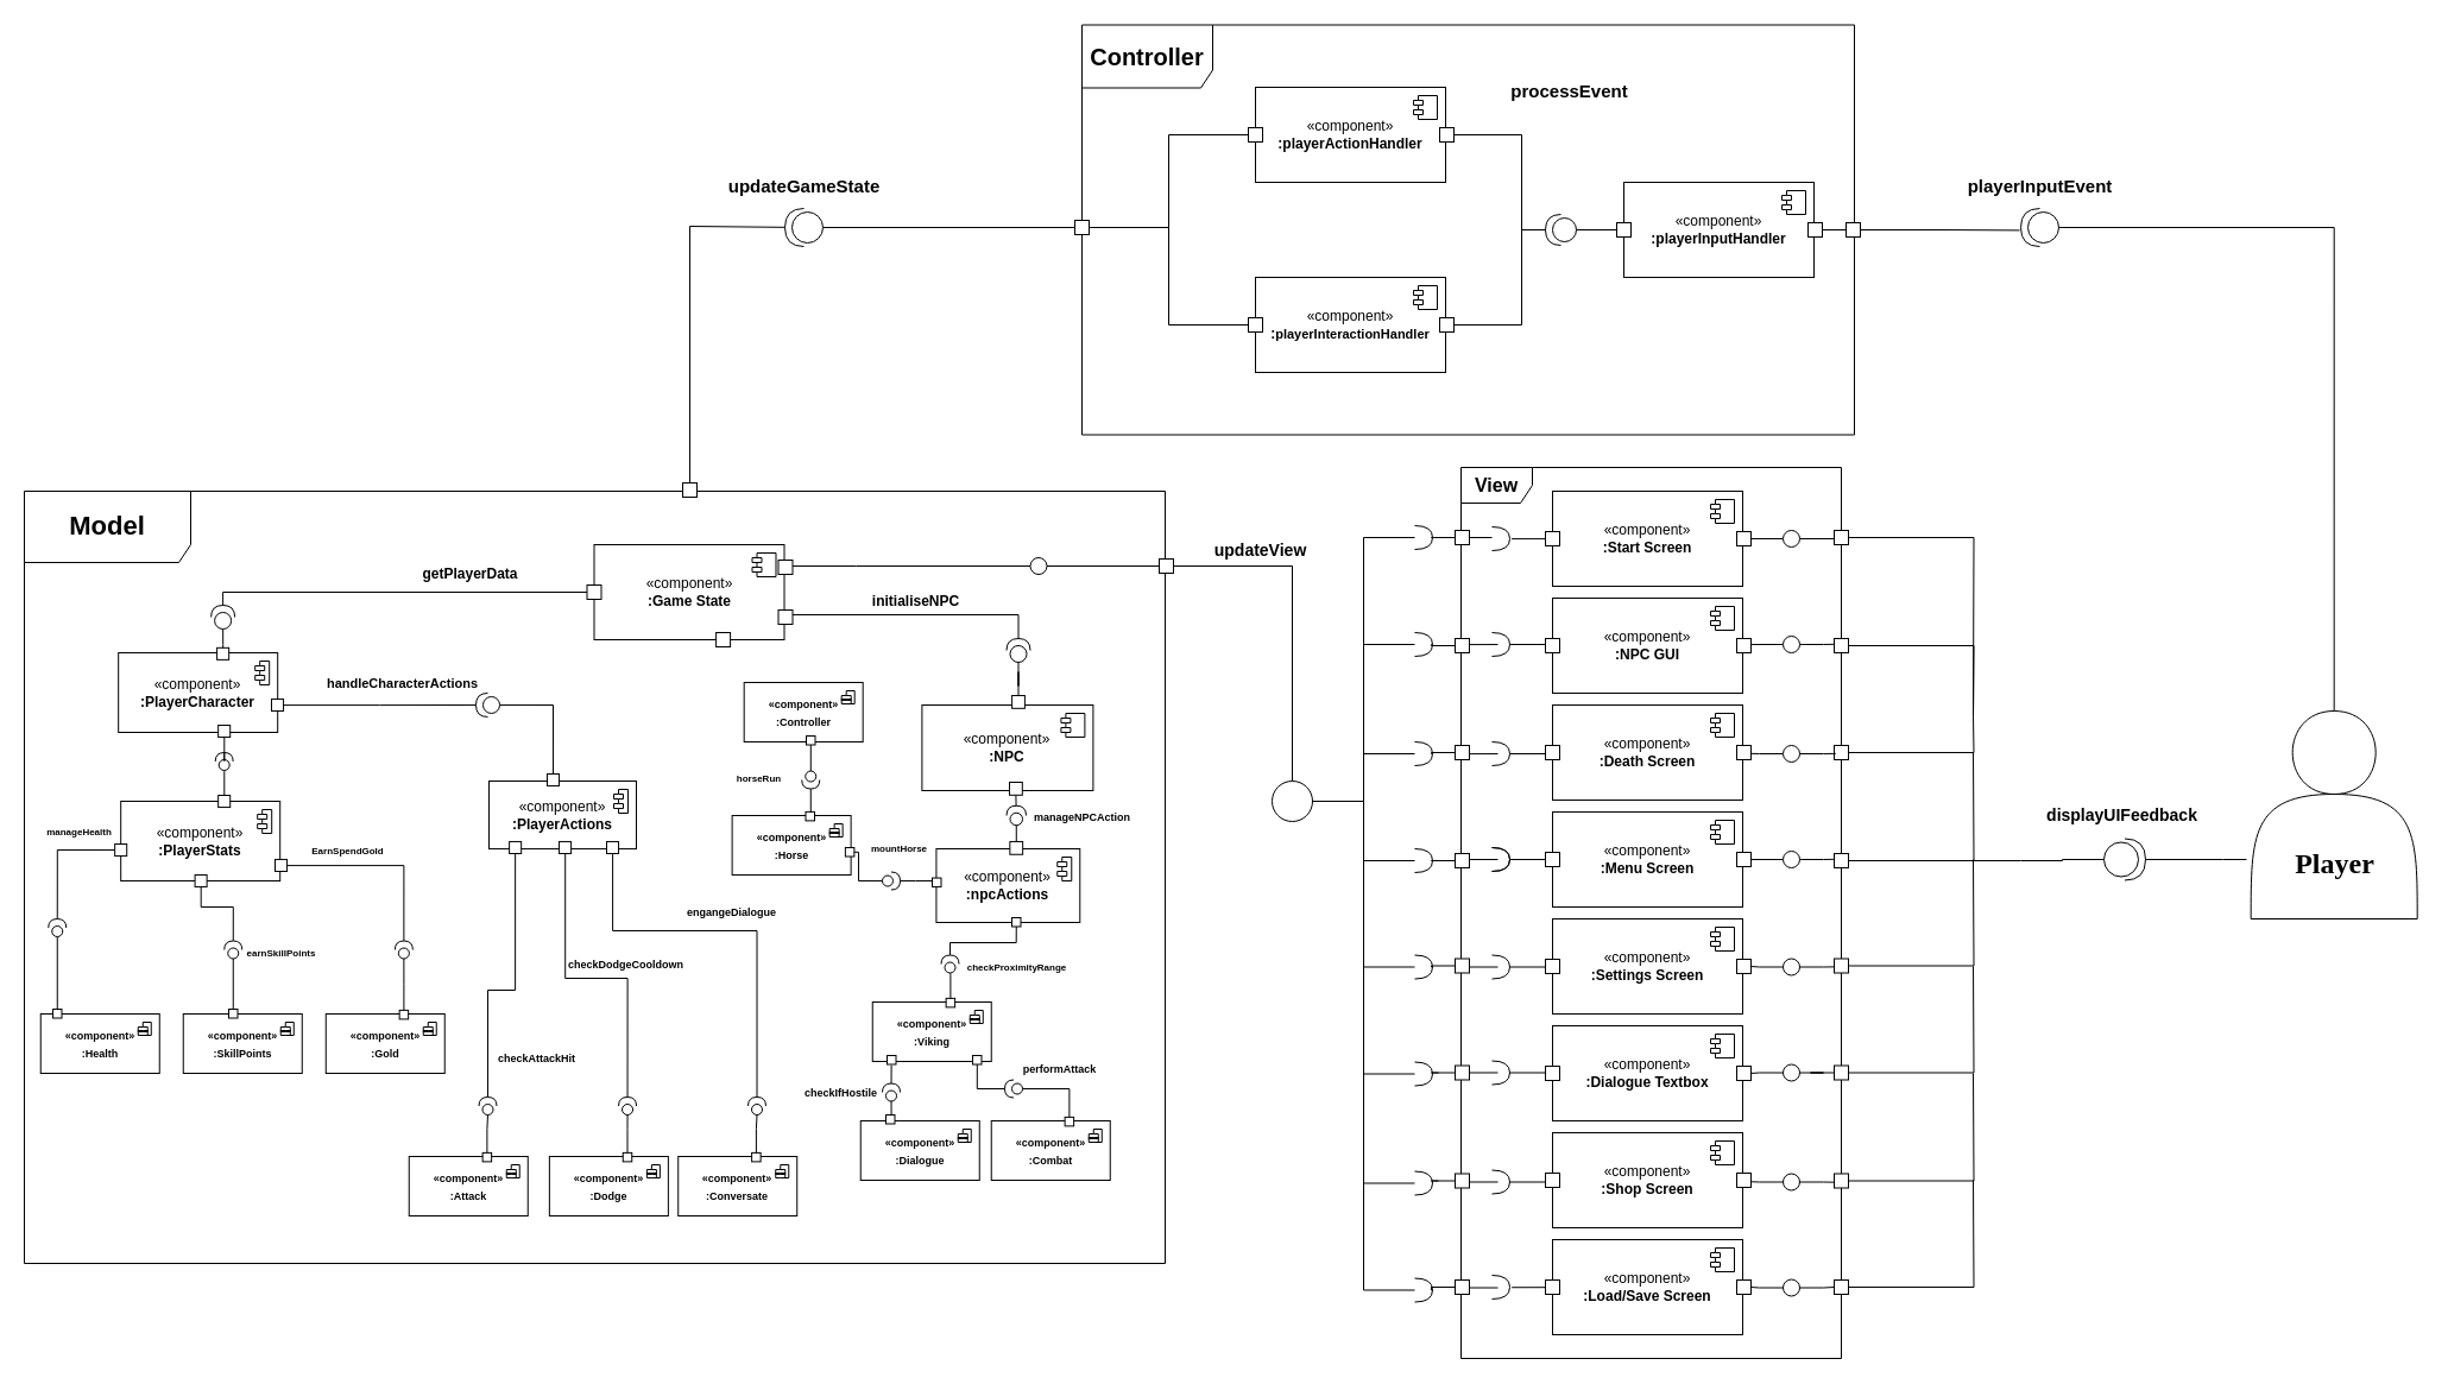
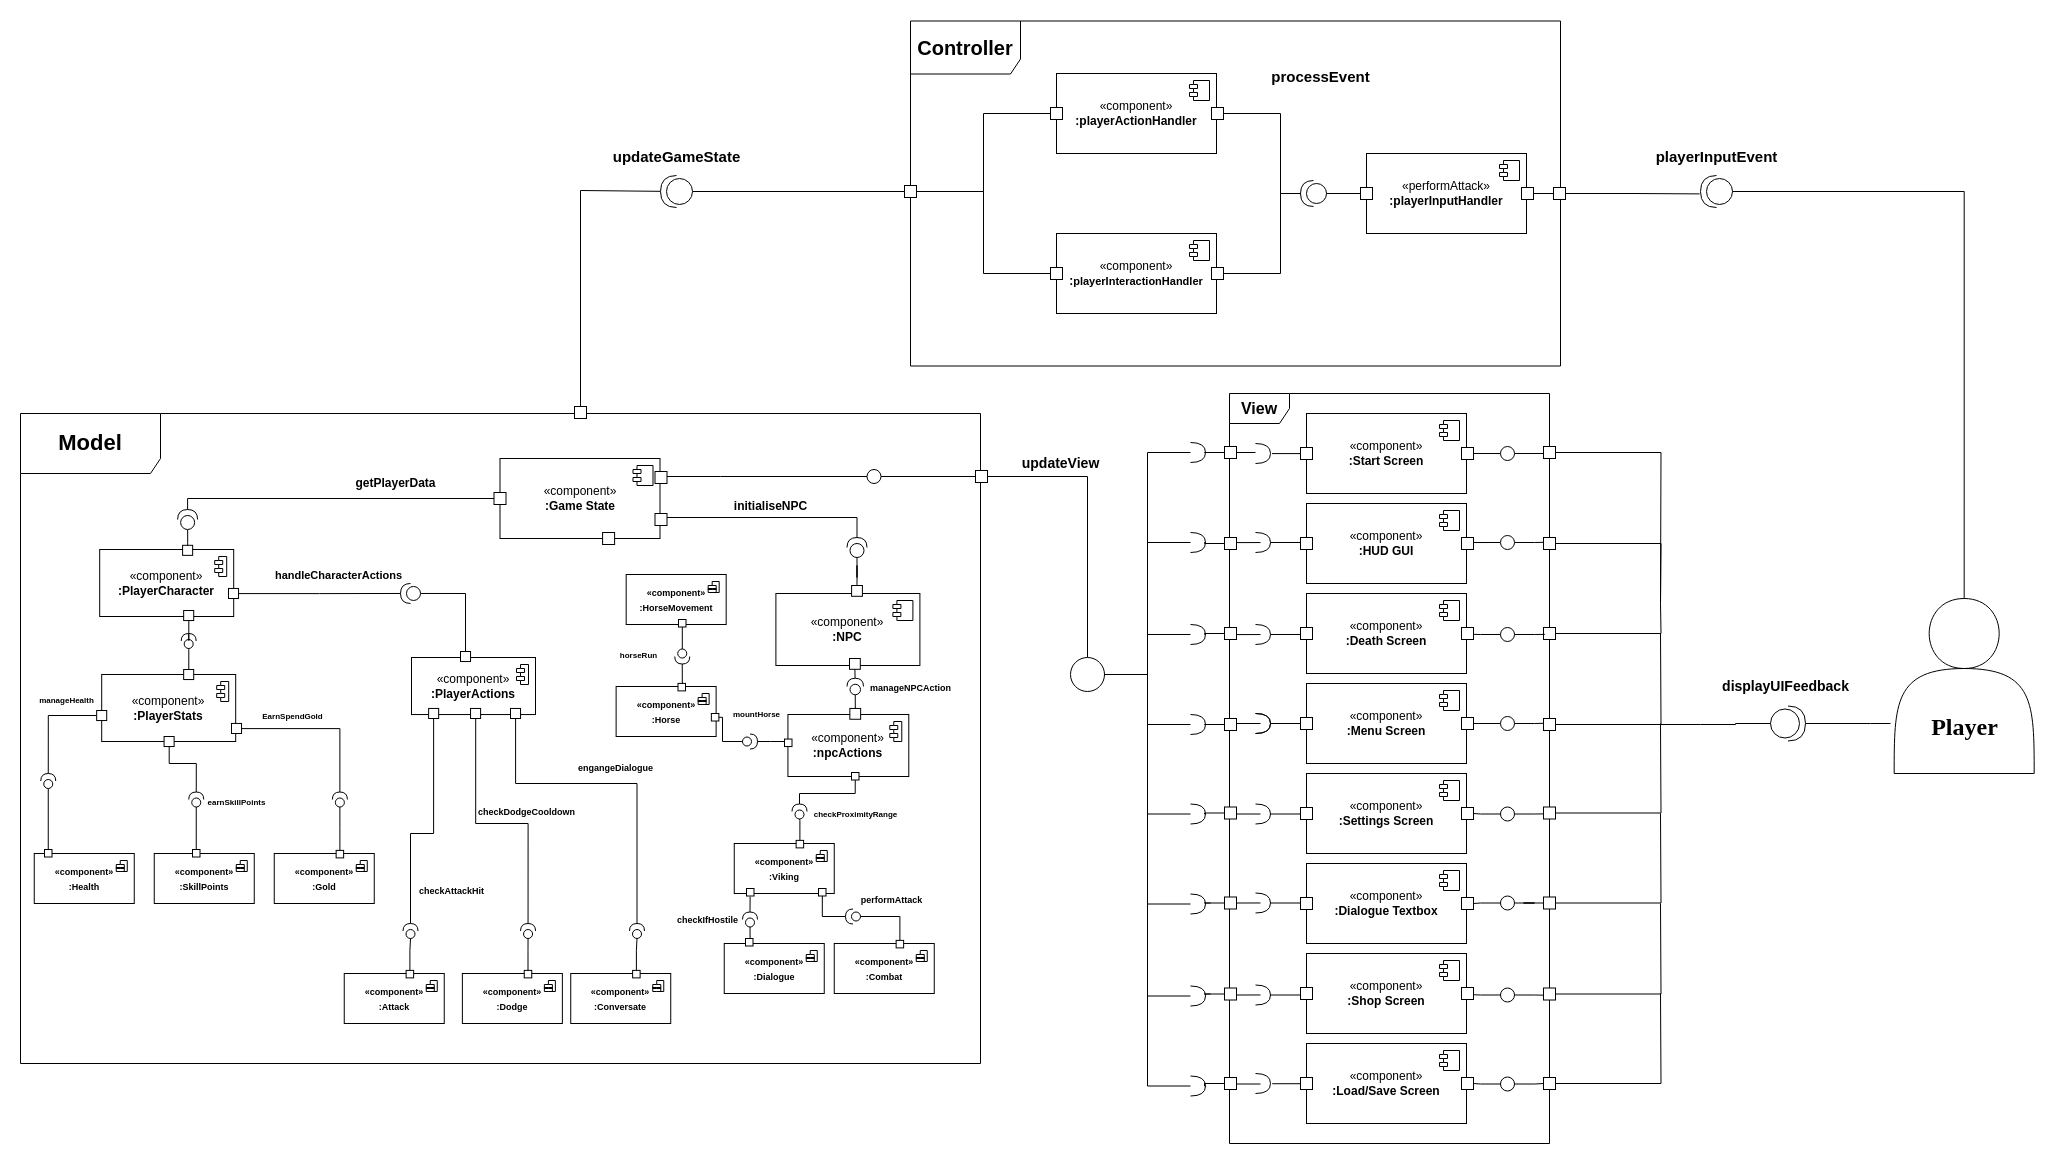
- <mxCell id="138" value="«component»&lt;br&gt;&lt;b&gt;:playerInputHandler&lt;/b&gt;" style="html=1;dropTarget=0;whiteSpace=wrap;" vertex="1" parent="137"><mxGeometry x="6" width="160" height="80" as="geometry" /></mxCell>
+ <mxCell id="138" value="«performAttack»&lt;br&gt;&lt;b&gt;:playerInputHandler&lt;/b&gt;" style="html=1;dropTarget=0;whiteSpace=wrap;" vertex="1" parent="137"><mxGeometry x="6" width="160" height="80" as="geometry" /></mxCell>
- <mxCell id="13" value="«component»&lt;br&gt;&lt;b&gt;:NPC GUI&lt;/b&gt;" style="html=1;dropTarget=0;whiteSpace=wrap;" vertex="1" parent="12"><mxGeometry x="6" width="160" height="80" as="geometry" /></mxCell>
+ <mxCell id="13" value="«component»&lt;br&gt;&lt;b&gt;:HUD GUI&lt;/b&gt;" style="html=1;dropTarget=0;whiteSpace=wrap;" vertex="1" parent="12"><mxGeometry x="6" width="160" height="80" as="geometry" /></mxCell>
- <mxCell id="294" value="&lt;font style=&quot;font-size: 9px;&quot;&gt;&lt;b&gt;«component»&lt;br&gt;:Controller&lt;/b&gt;&lt;/font&gt;" style="html=1;dropTarget=0;whiteSpace=wrap;" vertex="1" parent="293"><mxGeometry x="3.75" width="100.005" height="50" as="geometry" /></mxCell>
+ <mxCell id="294" value="&lt;font style=&quot;font-size: 9px;&quot;&gt;&lt;b&gt;«component»&lt;br&gt;:HorseMovement&lt;/b&gt;&lt;/font&gt;" style="html=1;dropTarget=0;whiteSpace=wrap;" vertex="1" parent="293"><mxGeometry x="3.75" width="100.005" height="50" as="geometry" /></mxCell>
